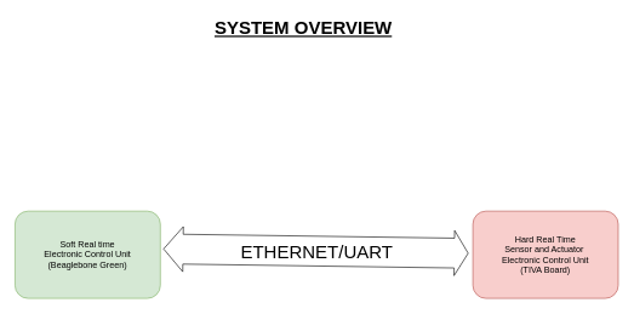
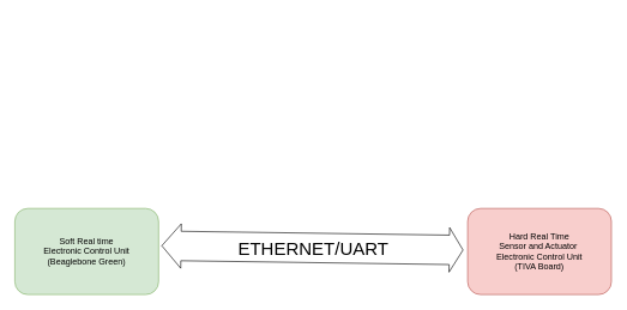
- <mxCell id="6" value="&lt;u&gt;SYSTEM OVERVIEW&lt;/u&gt;" style="text;html=1;resizable=0;points=[];autosize=1;align=left;verticalAlign=top;spacingTop=-4;fontStyle=1;fontSize=25;" parent="1" vertex="1"><mxGeometry x="293" y="20" width="254" height="30" as="geometry" /></mxCell>
